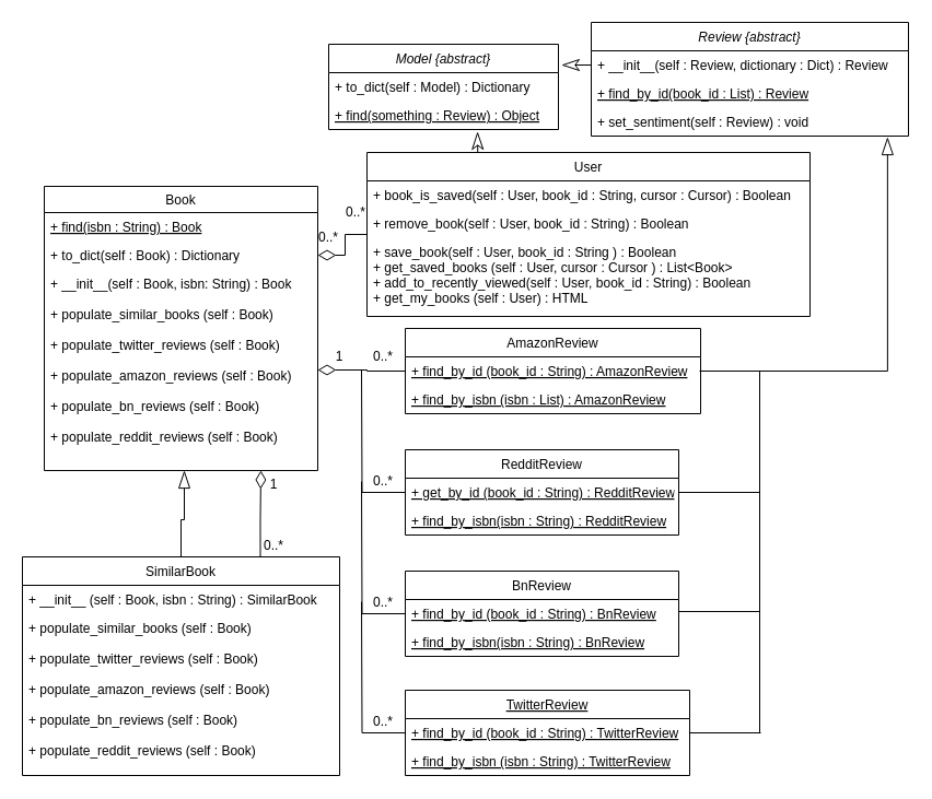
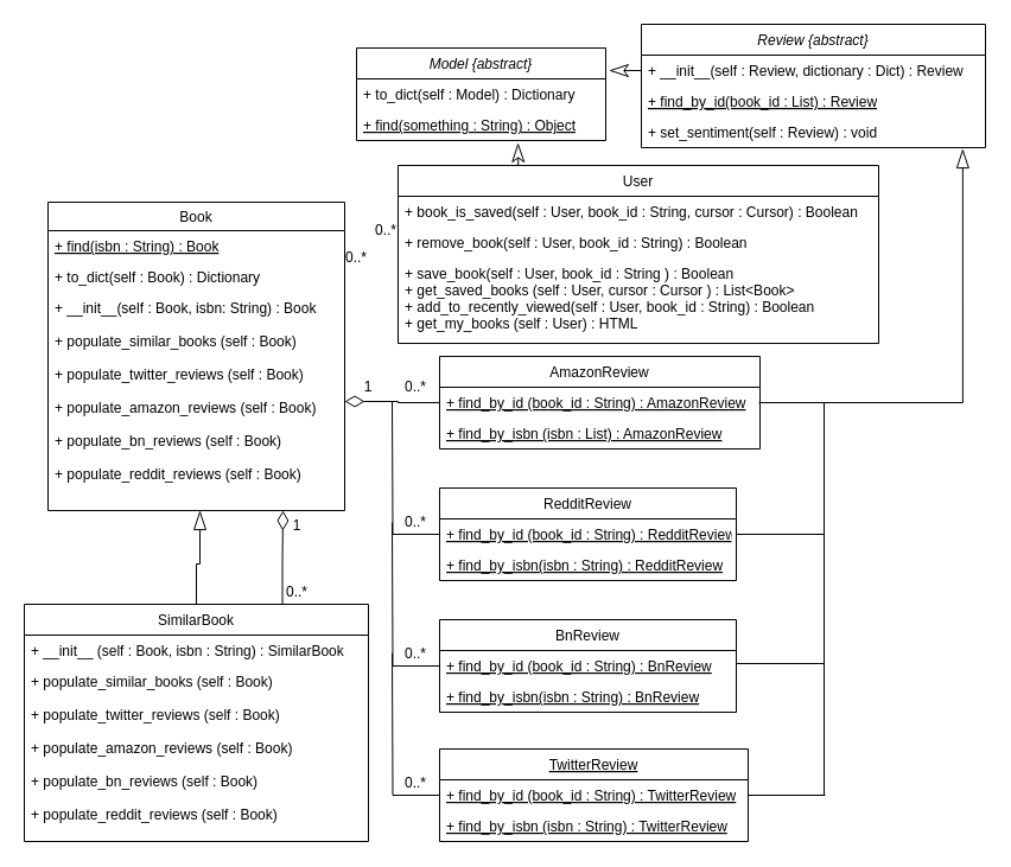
- <mxCell id="4" value="+ find(something : Review) : Object" style="text;strokeColor=none;fillColor=none;align=left;verticalAlign=top;spacingLeft=4;spacingRight=4;overflow=hidden;rotatable=0;points=[[0,0.5],[1,0.5]];portConstraint=eastwest;fontStyle=4" parent="2" vertex="1"><mxGeometry y="52" width="210" height="26" as="geometry" /></mxCell>
+ <mxCell id="4" value="+ find(something : String) : Object" style="text;strokeColor=none;fillColor=none;align=left;verticalAlign=top;spacingLeft=4;spacingRight=4;overflow=hidden;rotatable=0;points=[[0,0.5],[1,0.5]];portConstraint=eastwest;fontStyle=4" parent="2" vertex="1"><mxGeometry y="52" width="210" height="26" as="geometry" /></mxCell>
- <mxCell id="13" value="" style="edgeStyle=orthogonalEdgeStyle;rounded=0;orthogonalLoop=1;jettySize=auto;html=1;endArrow=diamondThin;endFill=0;endSize=14;" parent="1" source="15" target="7" edge="1"><mxGeometry relative="1" as="geometry" /></mxCell>
- <mxCell id="32" value="+ get_by_id (book_id : String) : RedditReview" style="text;strokeColor=none;fillColor=none;align=left;verticalAlign=top;spacingLeft=4;spacingRight=4;overflow=hidden;rotatable=0;points=[[0,0.5],[1,0.5]];portConstraint=eastwest;fontStyle=4" parent="31" vertex="1"><mxGeometry y="26" width="250" height="26" as="geometry" /></mxCell>
+ <mxCell id="32" value="+ find_by_id (book_id : String) : RedditReview" style="text;strokeColor=none;fillColor=none;align=left;verticalAlign=top;spacingLeft=4;spacingRight=4;overflow=hidden;rotatable=0;points=[[0,0.5],[1,0.5]];portConstraint=eastwest;fontStyle=4" parent="31" vertex="1"><mxGeometry y="26" width="250" height="26" as="geometry" /></mxCell>
